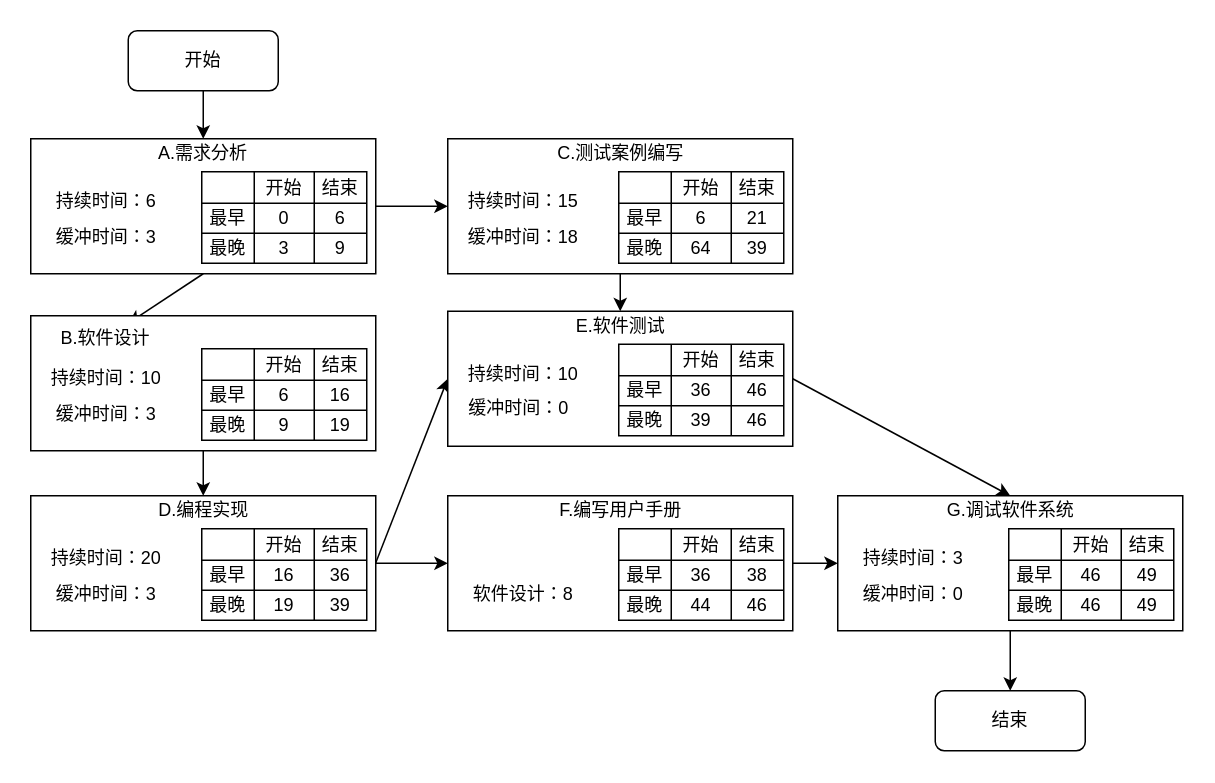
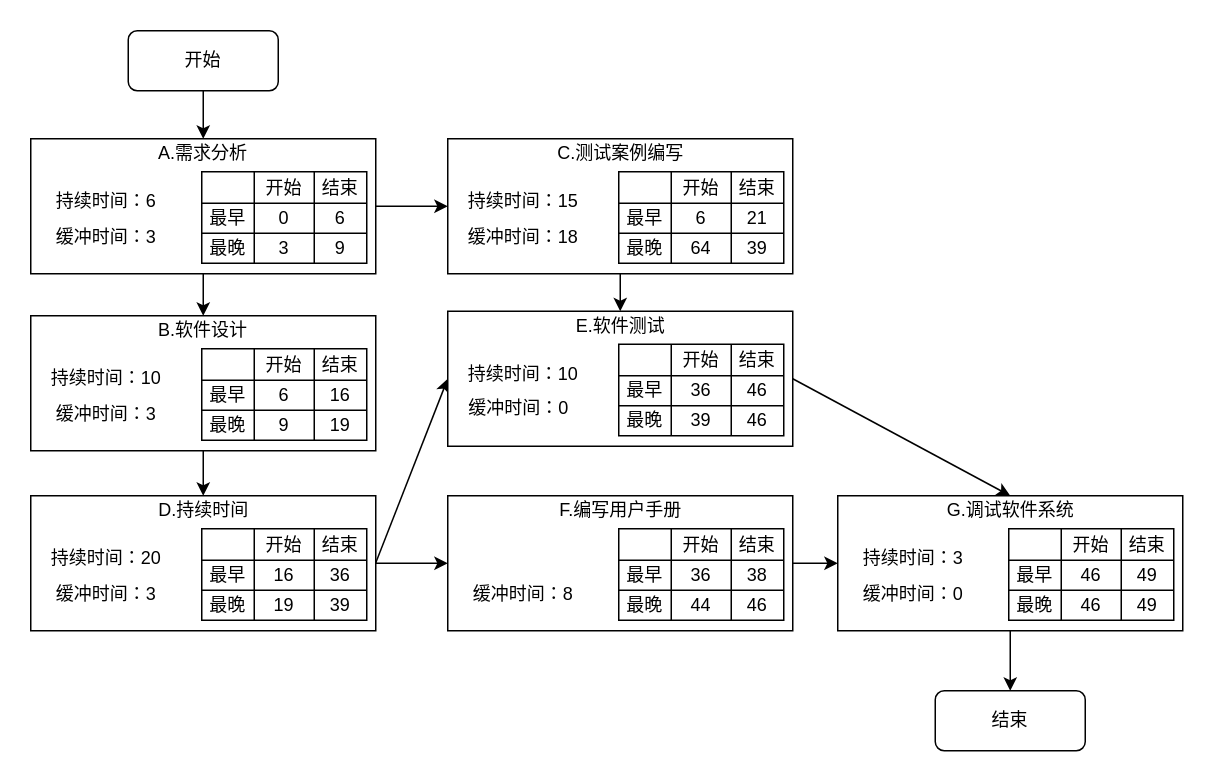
- <mxCell id="27" value="B.软件设计" style="text;html=1;strokeColor=none;fillColor=none;align=center;verticalAlign=middle;whiteSpace=wrap;rounded=0;" vertex="1" parent="1"><mxGeometry x="38" y="215" width="64" height="20" as="geometry" /></mxCell>
+ <mxCell id="27" value="B.软件设计" style="text;html=1;strokeColor=none;fillColor=none;align=center;verticalAlign=middle;whiteSpace=wrap;rounded=0;" vertex="1" parent="1"><mxGeometry x="103" y="210" width="64" height="20" as="geometry" /></mxCell>
- <mxCell id="66" value="D.编程实现" style="text;html=1;strokeColor=none;fillColor=none;align=center;verticalAlign=middle;whiteSpace=wrap;rounded=0;" vertex="1" parent="1"><mxGeometry x="91.5" y="330" width="87" height="20" as="geometry" /></mxCell>
+ <mxCell id="66" value="D.持续时间" style="text;html=1;strokeColor=none;fillColor=none;align=center;verticalAlign=middle;whiteSpace=wrap;rounded=0;" vertex="1" parent="1"><mxGeometry x="91.5" y="330" width="87" height="20" as="geometry" /></mxCell>
- <mxCell id="119" value="软件设计：8" style="text;html=1;strokeColor=none;fillColor=none;align=center;verticalAlign=middle;whiteSpace=wrap;rounded=0;" vertex="1" parent="1"><mxGeometry x="308" y="386" width="81" height="20" as="geometry" /></mxCell>
+ <mxCell id="119" value="缓冲时间：8" style="text;html=1;strokeColor=none;fillColor=none;align=center;verticalAlign=middle;whiteSpace=wrap;rounded=0;" vertex="1" parent="1"><mxGeometry x="308" y="386" width="81" height="20" as="geometry" /></mxCell>
